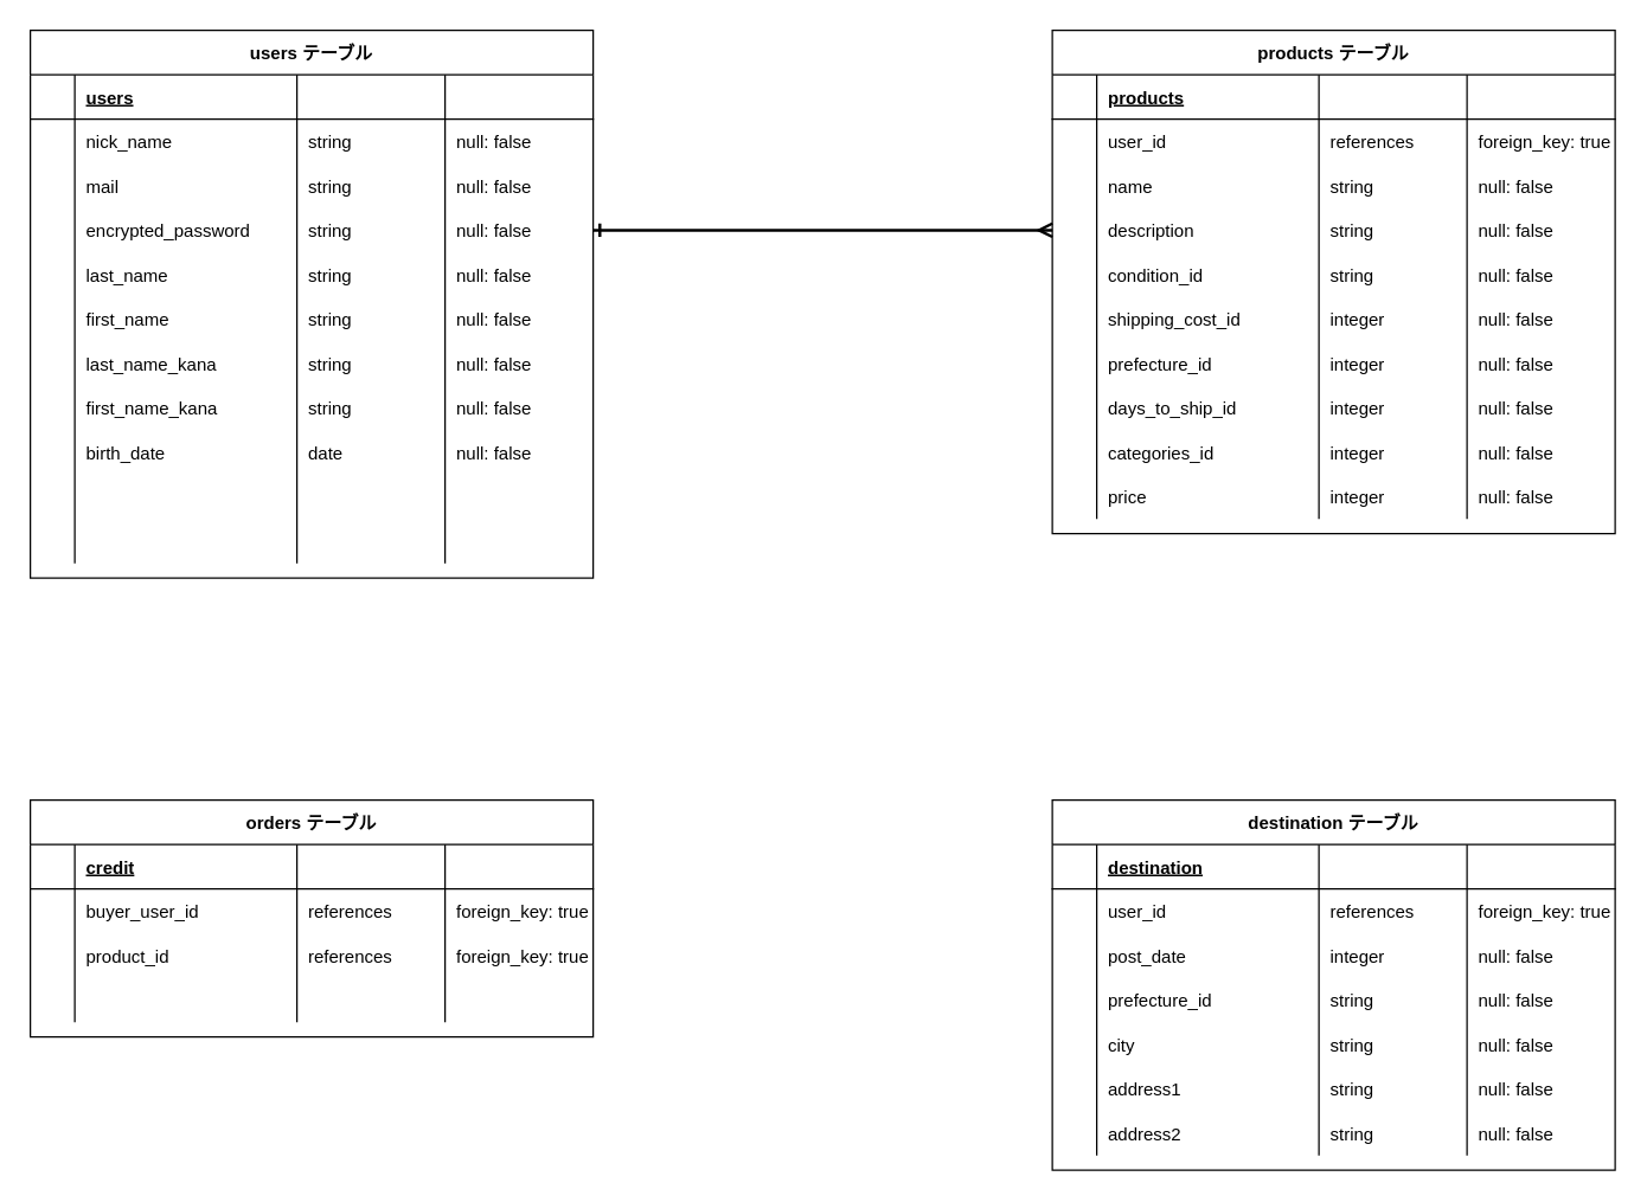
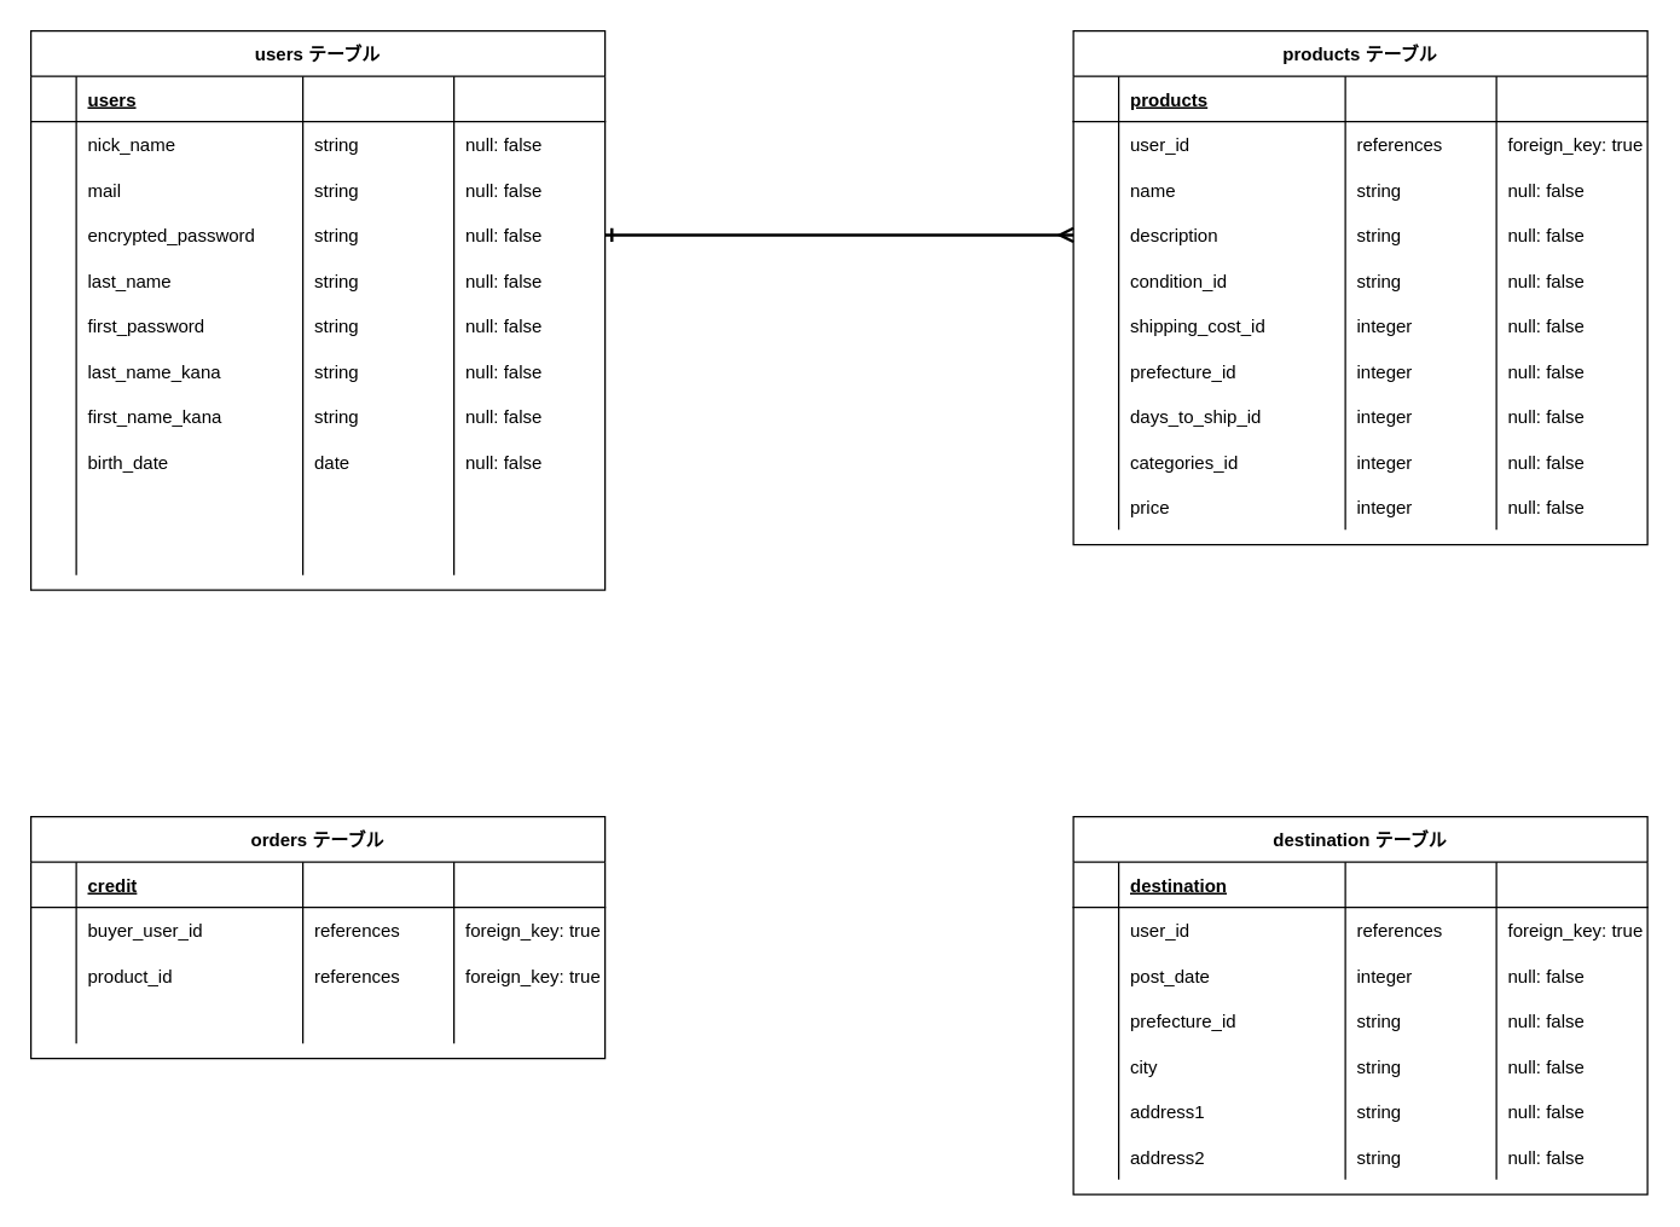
- <mxCell id="30" value="first_name" style="shape=partialRectangle;connectable=0;fillColor=none;top=0;left=0;bottom=0;right=0;align=left;spacingLeft=6;overflow=hidden;" vertex="1" parent="28"><mxGeometry x="30" width="150" height="30" as="geometry" /></mxCell>
+ <mxCell id="30" value="first_password" style="shape=partialRectangle;connectable=0;fillColor=none;top=0;left=0;bottom=0;right=0;align=left;spacingLeft=6;overflow=hidden;" vertex="1" parent="28"><mxGeometry x="30" width="150" height="30" as="geometry" /></mxCell>
